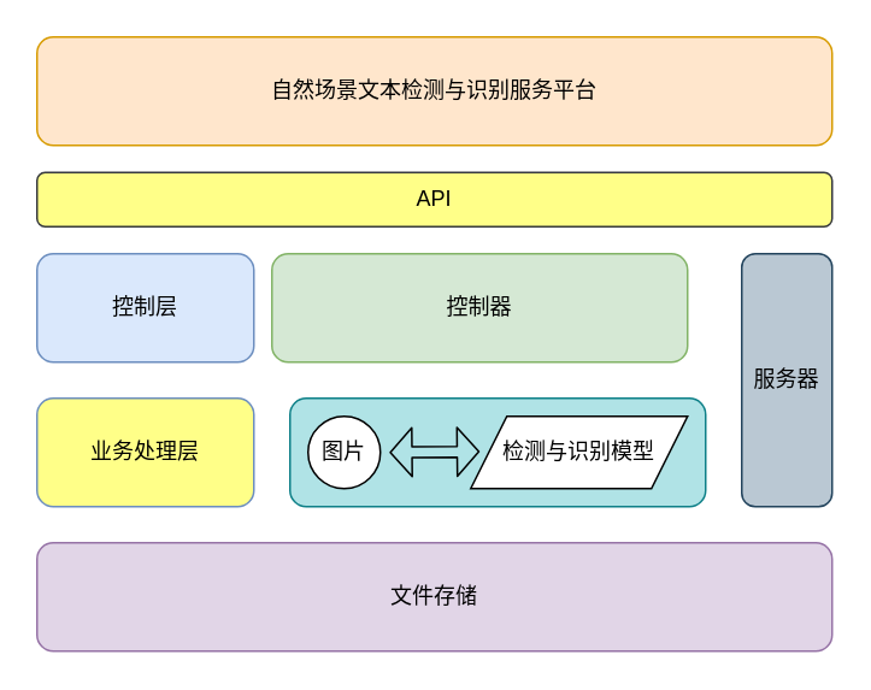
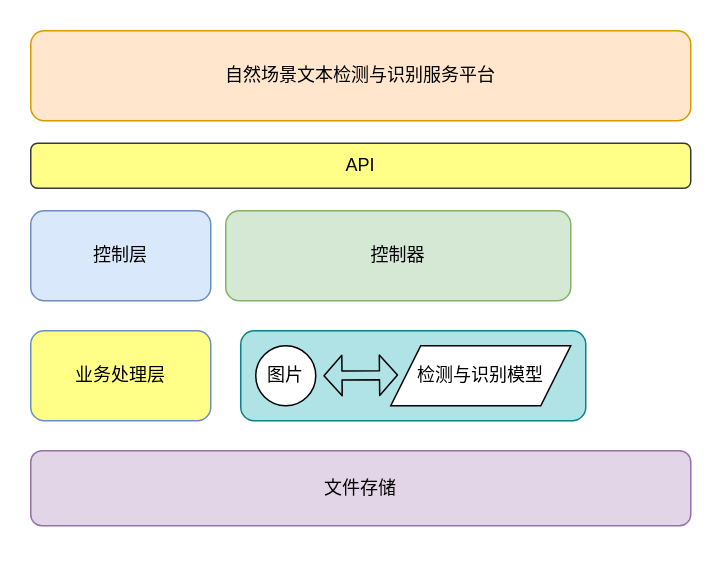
- <mxCell id="8" value="服务器" style="rounded=1;whiteSpace=wrap;html=1;fillColor=#bac8d3;strokeColor=#23445d;" vertex="1" parent="1"><mxGeometry x="410" y="140" width="50" height="140" as="geometry" /></mxCell>
- <mxCell id="5" value="文件存储" style="rounded=1;whiteSpace=wrap;html=1;fillColor=#e1d5e7;strokeColor=#9673a6;" vertex="1" parent="1"><mxGeometry x="20" y="300" width="440" height="60" as="geometry" /></mxCell>
+ <mxCell id="5" value="文件存储" style="rounded=1;whiteSpace=wrap;html=1;fillColor=#e1d5e7;strokeColor=#9673a6;" vertex="1" parent="1"><mxGeometry x="20" y="300" width="440" height="50" as="geometry" /></mxCell>
